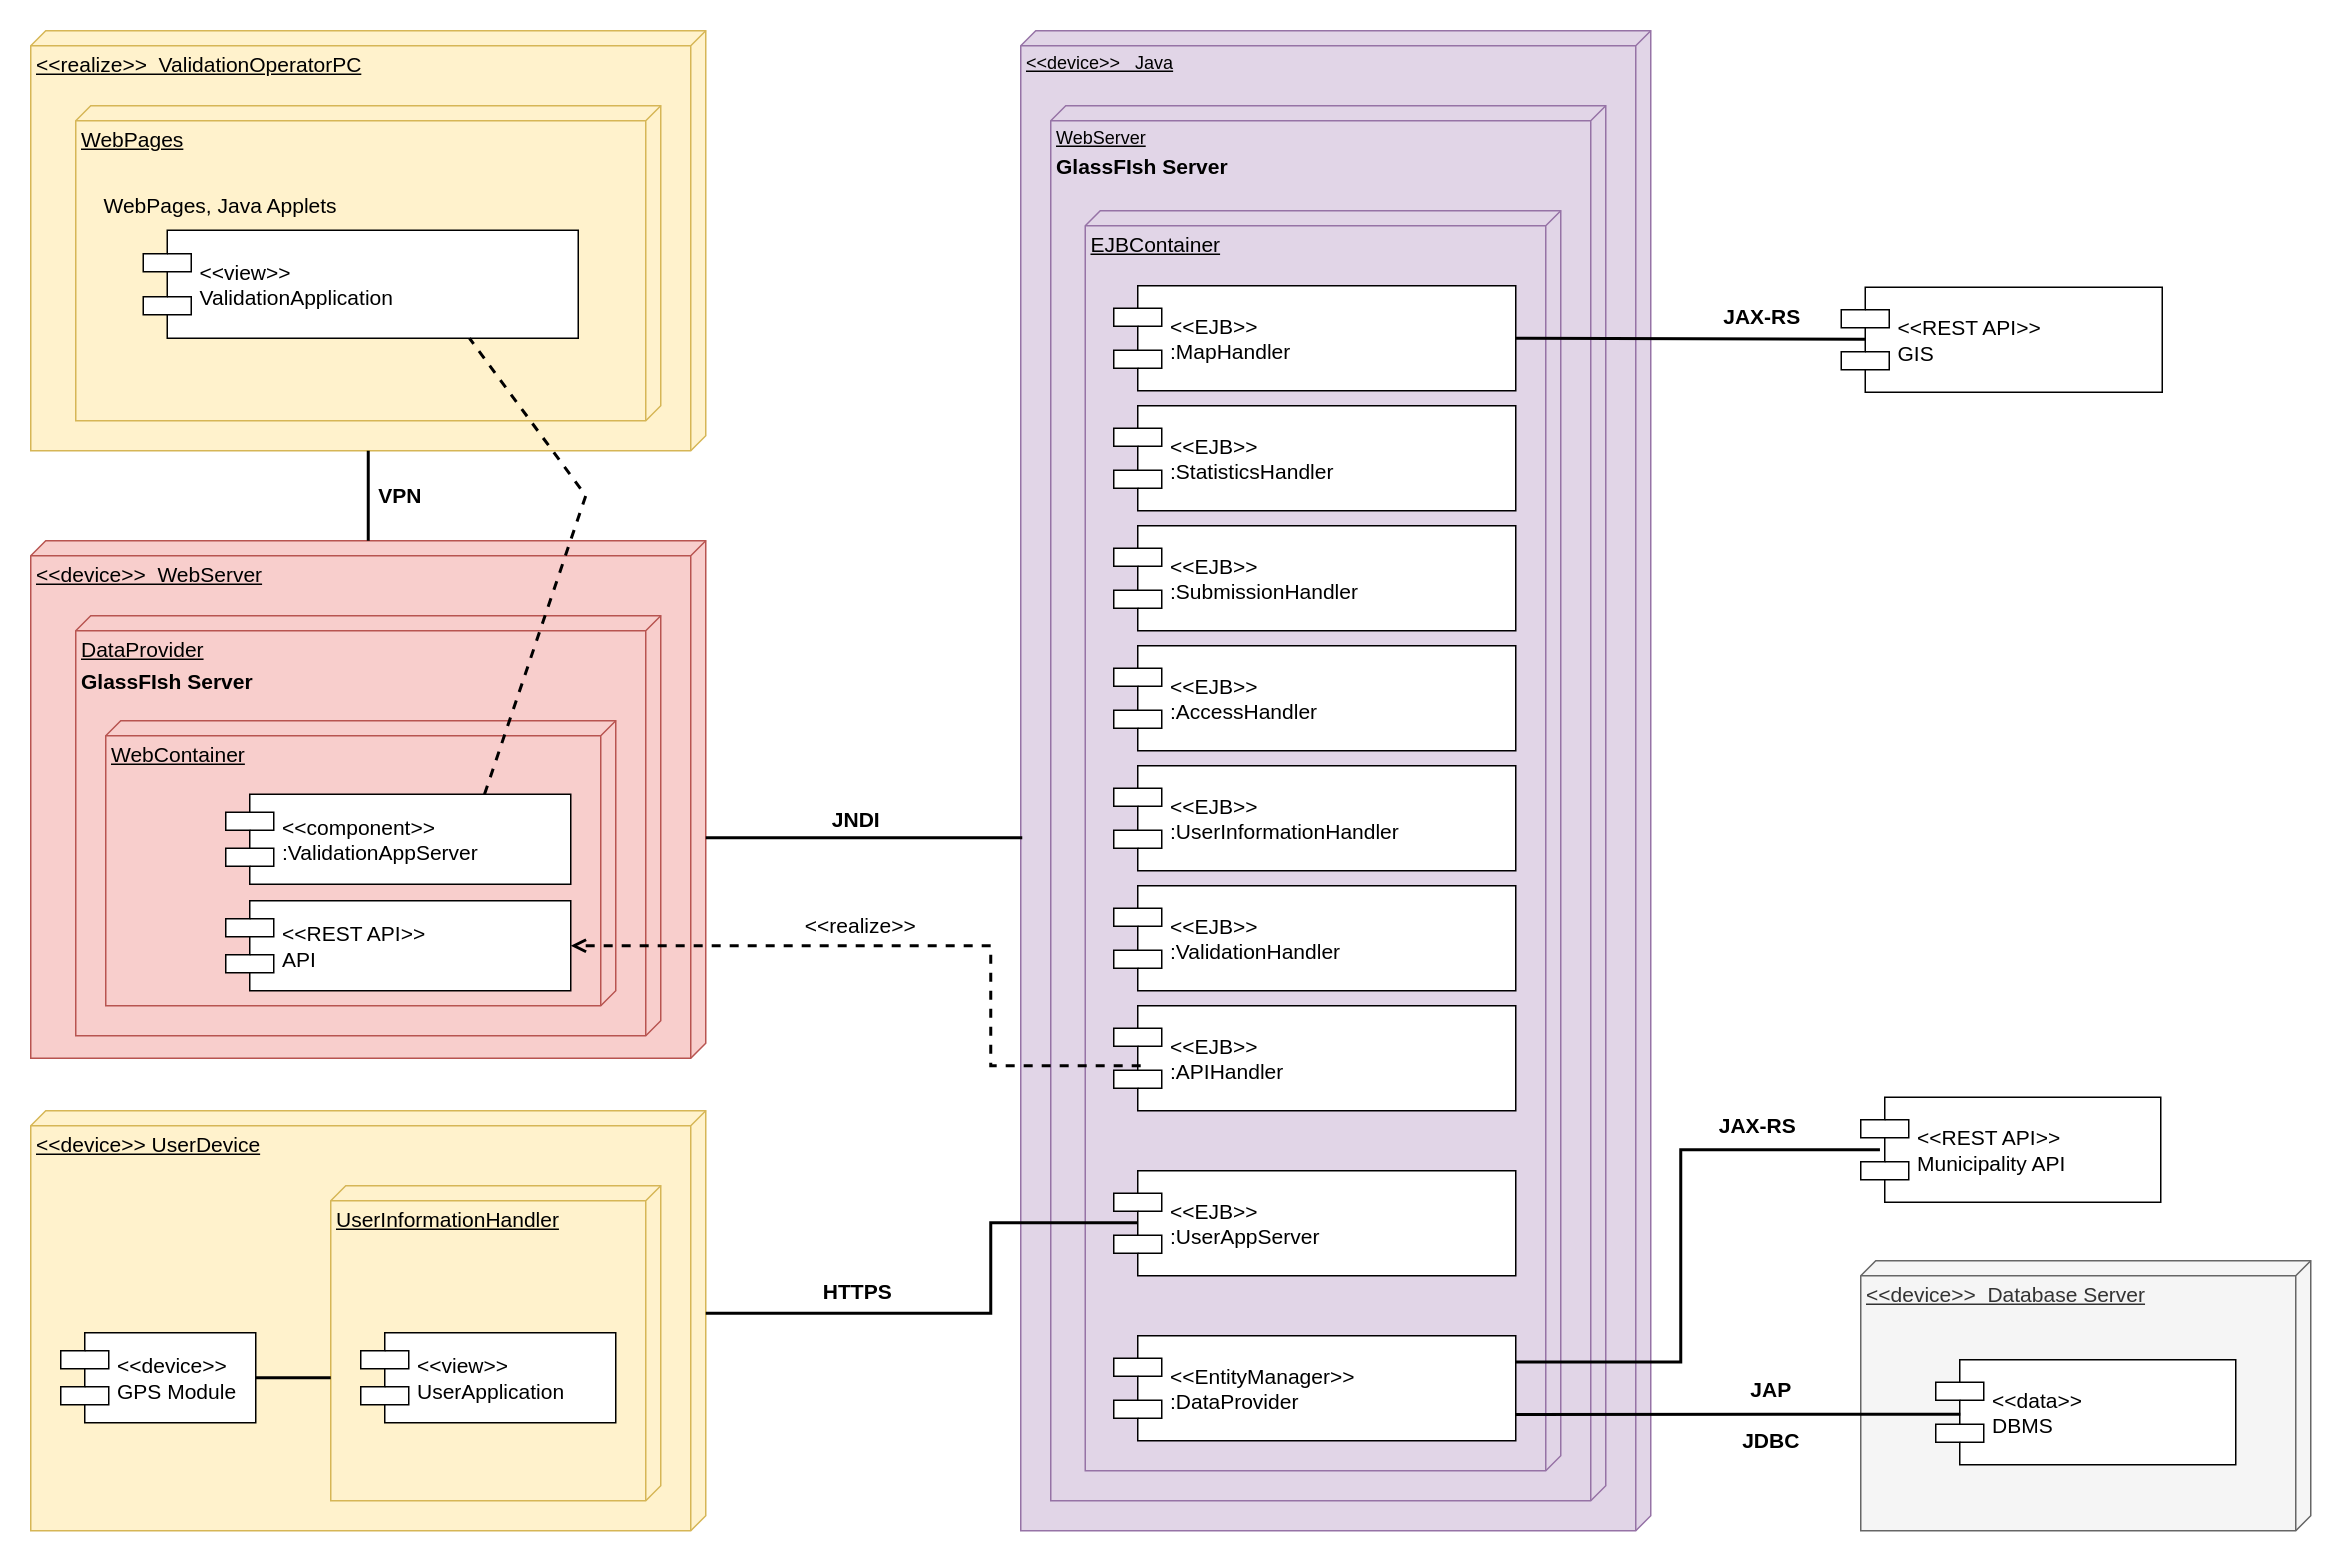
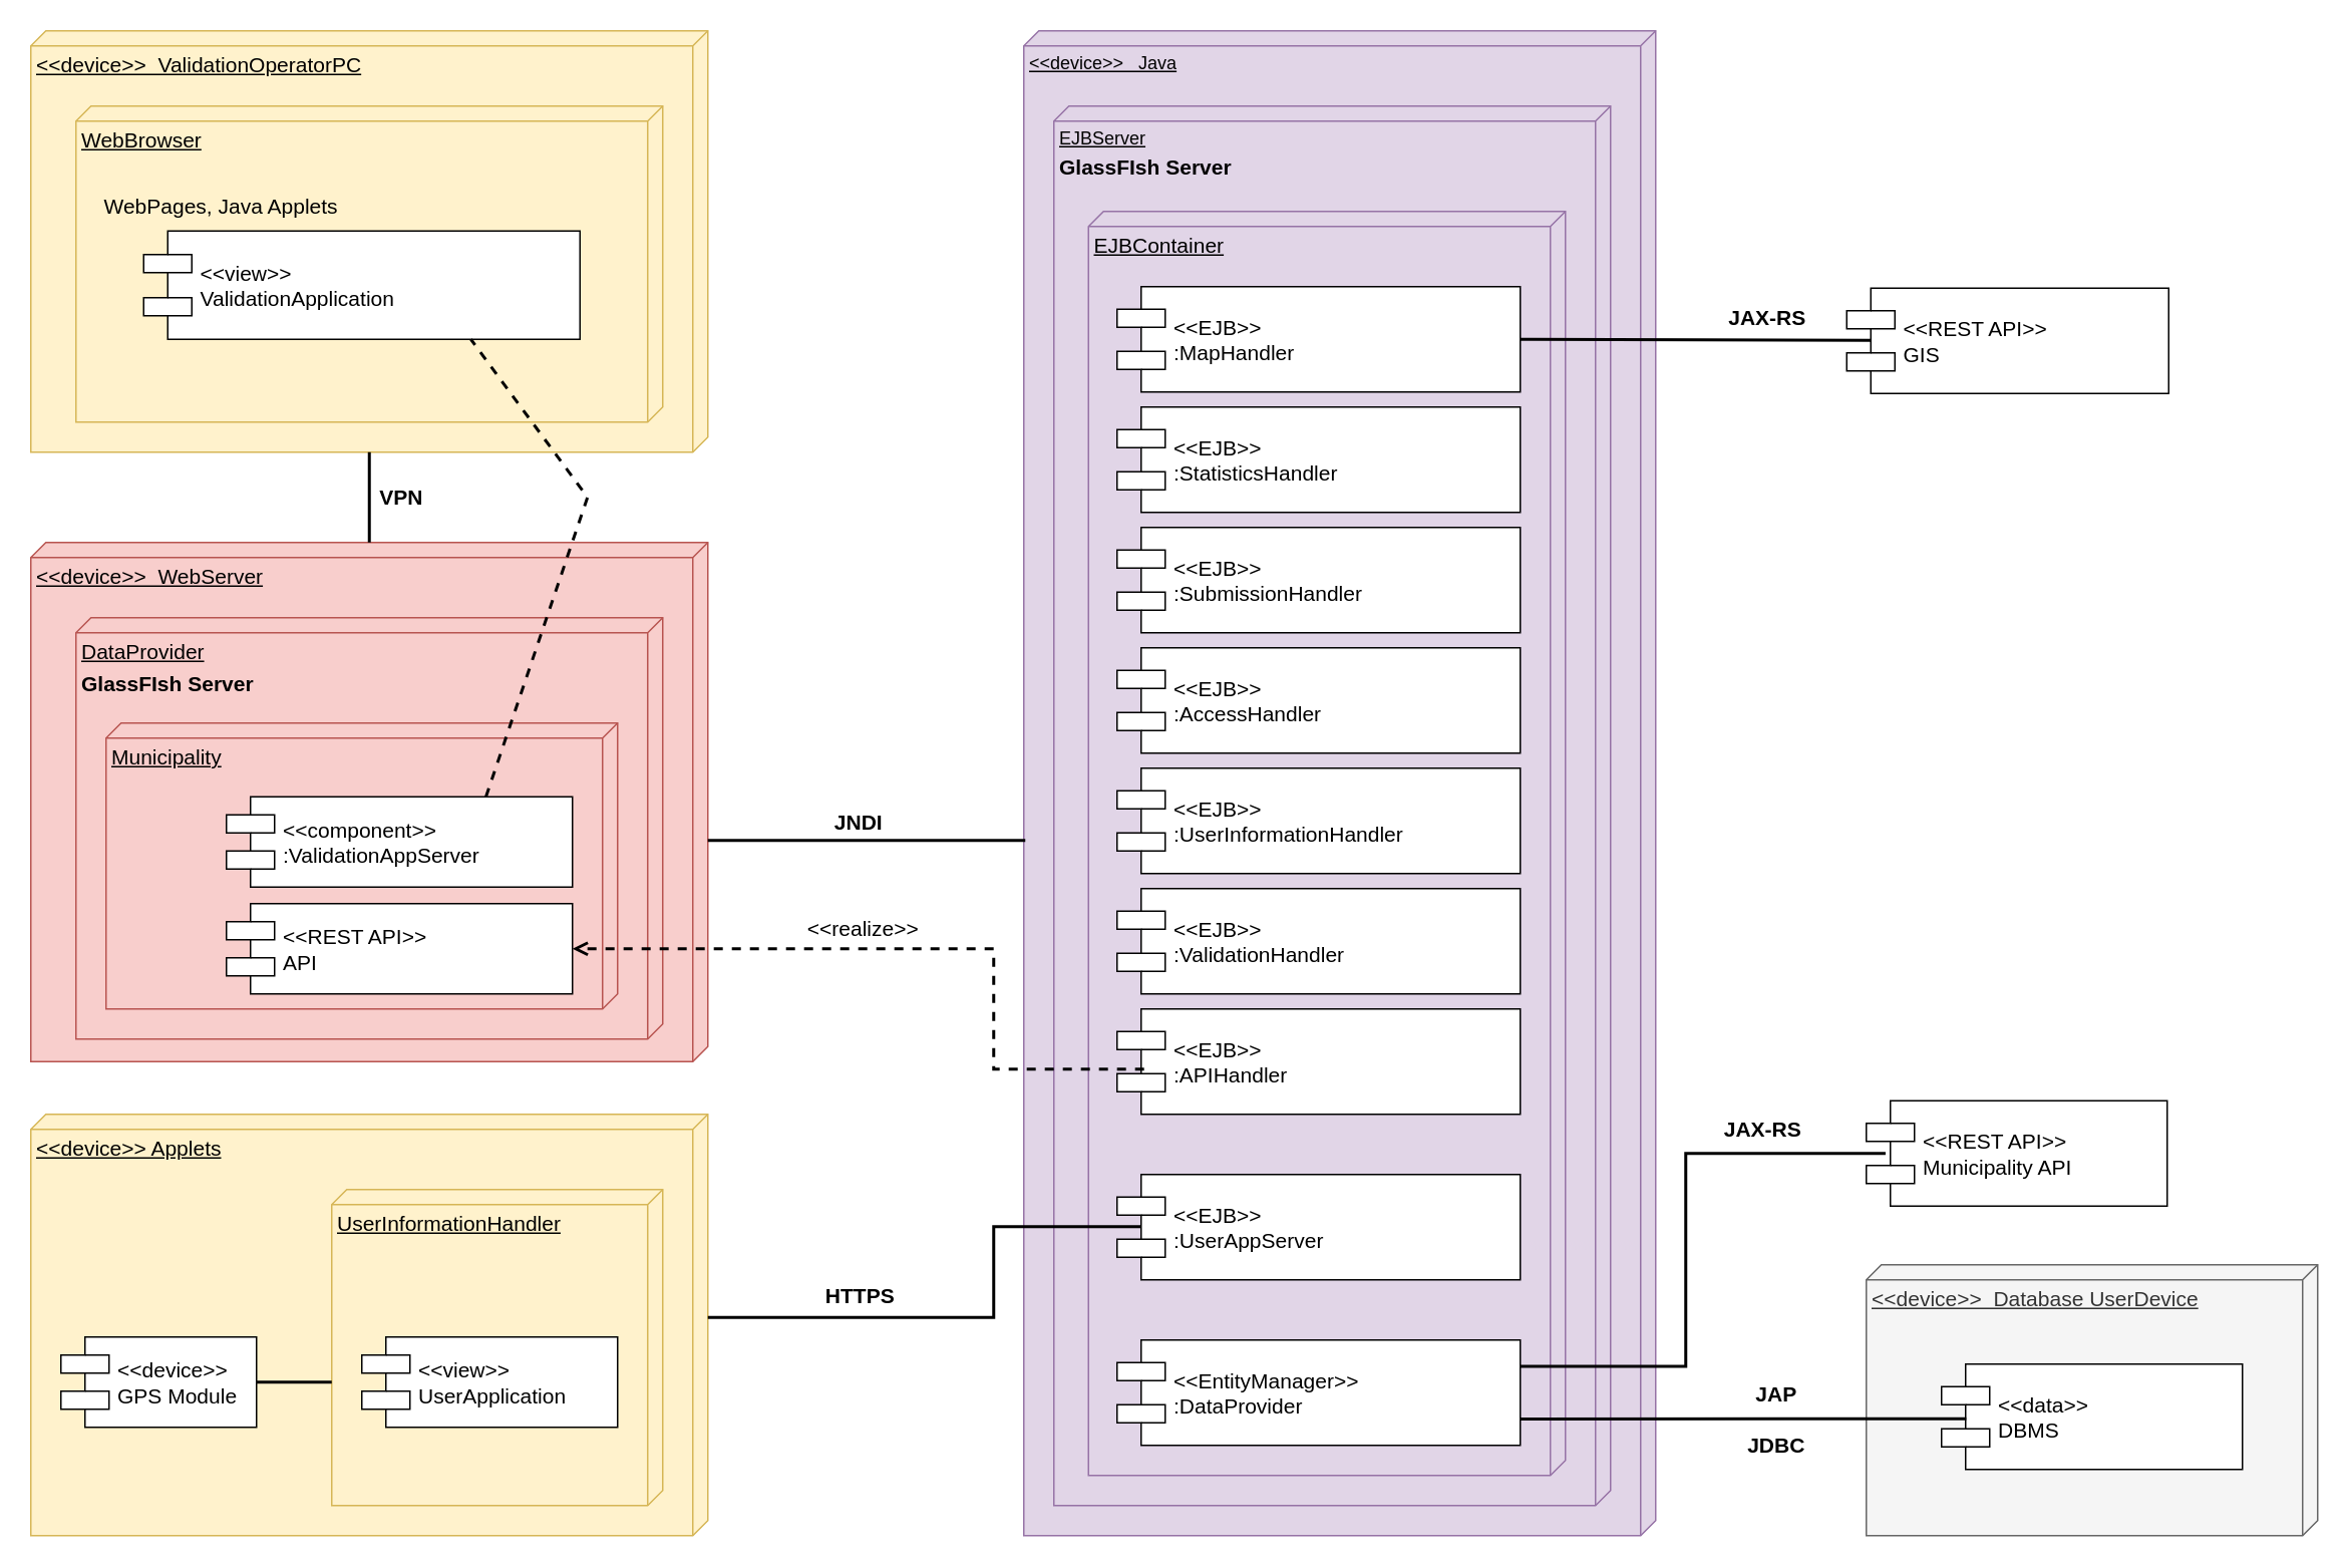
- <mxCell id="36" value="&amp;lt;&amp;lt;realize&amp;gt;&amp;gt;&amp;nbsp; ValidationOperatorPC" style="verticalAlign=top;align=left;spacingTop=8;spacingLeft=2;spacingRight=12;shape=cube;size=10;direction=south;fontStyle=4;html=1;fontSize=14;fillColor=#fff2cc;strokeColor=#d6b656;" vertex="1" parent="1"><mxGeometry x="20" y="20" width="450" height="280" as="geometry" /></mxCell>
+ <mxCell id="36" value="&amp;lt;&amp;lt;device&amp;gt;&amp;gt;&amp;nbsp; ValidationOperatorPC" style="verticalAlign=top;align=left;spacingTop=8;spacingLeft=2;spacingRight=12;shape=cube;size=10;direction=south;fontStyle=4;html=1;fontSize=14;fillColor=#fff2cc;strokeColor=#d6b656;" vertex="1" parent="1"><mxGeometry x="20" y="20" width="450" height="280" as="geometry" /></mxCell>
- <mxCell id="3" value="WebServer" style="verticalAlign=top;align=left;spacingTop=8;spacingLeft=2;spacingRight=12;shape=cube;size=10;direction=south;fontStyle=4;html=1;fillColor=#e1d5e7;strokeColor=#9673a6;" vertex="1" parent="1"><mxGeometry x="700" y="70" width="370" height="930" as="geometry" /></mxCell>
+ <mxCell id="3" value="EJBServer" style="verticalAlign=top;align=left;spacingTop=8;spacingLeft=2;spacingRight=12;shape=cube;size=10;direction=south;fontStyle=4;html=1;fillColor=#e1d5e7;strokeColor=#9673a6;" vertex="1" parent="1"><mxGeometry x="700" y="70" width="370" height="930" as="geometry" /></mxCell>
- <mxCell id="37" value="WebPages" style="verticalAlign=top;align=left;spacingTop=8;spacingLeft=2;spacingRight=12;shape=cube;size=10;direction=south;fontStyle=4;html=1;fontSize=14;fillColor=#fff2cc;strokeColor=#d6b656;" vertex="1" parent="1"><mxGeometry x="50" y="70" width="390" height="210" as="geometry" /></mxCell>
+ <mxCell id="37" value="WebBrowser" style="verticalAlign=top;align=left;spacingTop=8;spacingLeft=2;spacingRight=12;shape=cube;size=10;direction=south;fontStyle=4;html=1;fontSize=14;fillColor=#fff2cc;strokeColor=#d6b656;" vertex="1" parent="1"><mxGeometry x="50" y="70" width="390" height="210" as="geometry" /></mxCell>
- <mxCell id="34" value="WebContainer" style="verticalAlign=top;align=left;spacingTop=8;spacingLeft=2;spacingRight=12;shape=cube;size=10;direction=south;fontStyle=4;html=1;labelBackgroundColor=none;fontSize=14;fillColor=#f8cecc;strokeColor=#b85450;" vertex="1" parent="1"><mxGeometry x="70" y="480" width="340" height="190" as="geometry" /></mxCell>
+ <mxCell id="34" value="Municipality" style="verticalAlign=top;align=left;spacingTop=8;spacingLeft=2;spacingRight=12;shape=cube;size=10;direction=south;fontStyle=4;html=1;labelBackgroundColor=none;fontSize=14;fillColor=#f8cecc;strokeColor=#b85450;" vertex="1" parent="1"><mxGeometry x="70" y="480" width="340" height="190" as="geometry" /></mxCell>
- <mxCell id="20" value="&amp;lt;&amp;lt;device&amp;gt;&amp;gt; UserDevice" style="verticalAlign=top;align=left;spacingTop=8;spacingLeft=2;spacingRight=12;shape=cube;size=10;direction=south;fontStyle=4;html=1;fontSize=14;fillColor=#fff2cc;strokeColor=#d6b656;" vertex="1" parent="1"><mxGeometry x="20" y="740" width="450" height="280" as="geometry" /></mxCell>
+ <mxCell id="20" value="&amp;lt;&amp;lt;device&amp;gt;&amp;gt; Applets" style="verticalAlign=top;align=left;spacingTop=8;spacingLeft=2;spacingRight=12;shape=cube;size=10;direction=south;fontStyle=4;html=1;fontSize=14;fillColor=#fff2cc;strokeColor=#d6b656;" vertex="1" parent="1"><mxGeometry x="20" y="740" width="450" height="280" as="geometry" /></mxCell>
- <mxCell id="27" value="&amp;lt;&amp;lt;device&amp;gt;&amp;gt;&amp;nbsp; Database Server" style="verticalAlign=top;align=left;spacingTop=8;spacingLeft=2;spacingRight=12;shape=cube;size=10;direction=south;fontStyle=4;html=1;fontSize=14;fillColor=#f5f5f5;strokeColor=#666666;fontColor=#333333;" vertex="1" parent="1"><mxGeometry x="1240" y="840" width="300" height="180" as="geometry" /></mxCell>
+ <mxCell id="27" value="&amp;lt;&amp;lt;device&amp;gt;&amp;gt;&amp;nbsp; Database UserDevice" style="verticalAlign=top;align=left;spacingTop=8;spacingLeft=2;spacingRight=12;shape=cube;size=10;direction=south;fontStyle=4;html=1;fontSize=14;fillColor=#f5f5f5;strokeColor=#666666;fontColor=#333333;" vertex="1" parent="1"><mxGeometry x="1240" y="840" width="300" height="180" as="geometry" /></mxCell>
